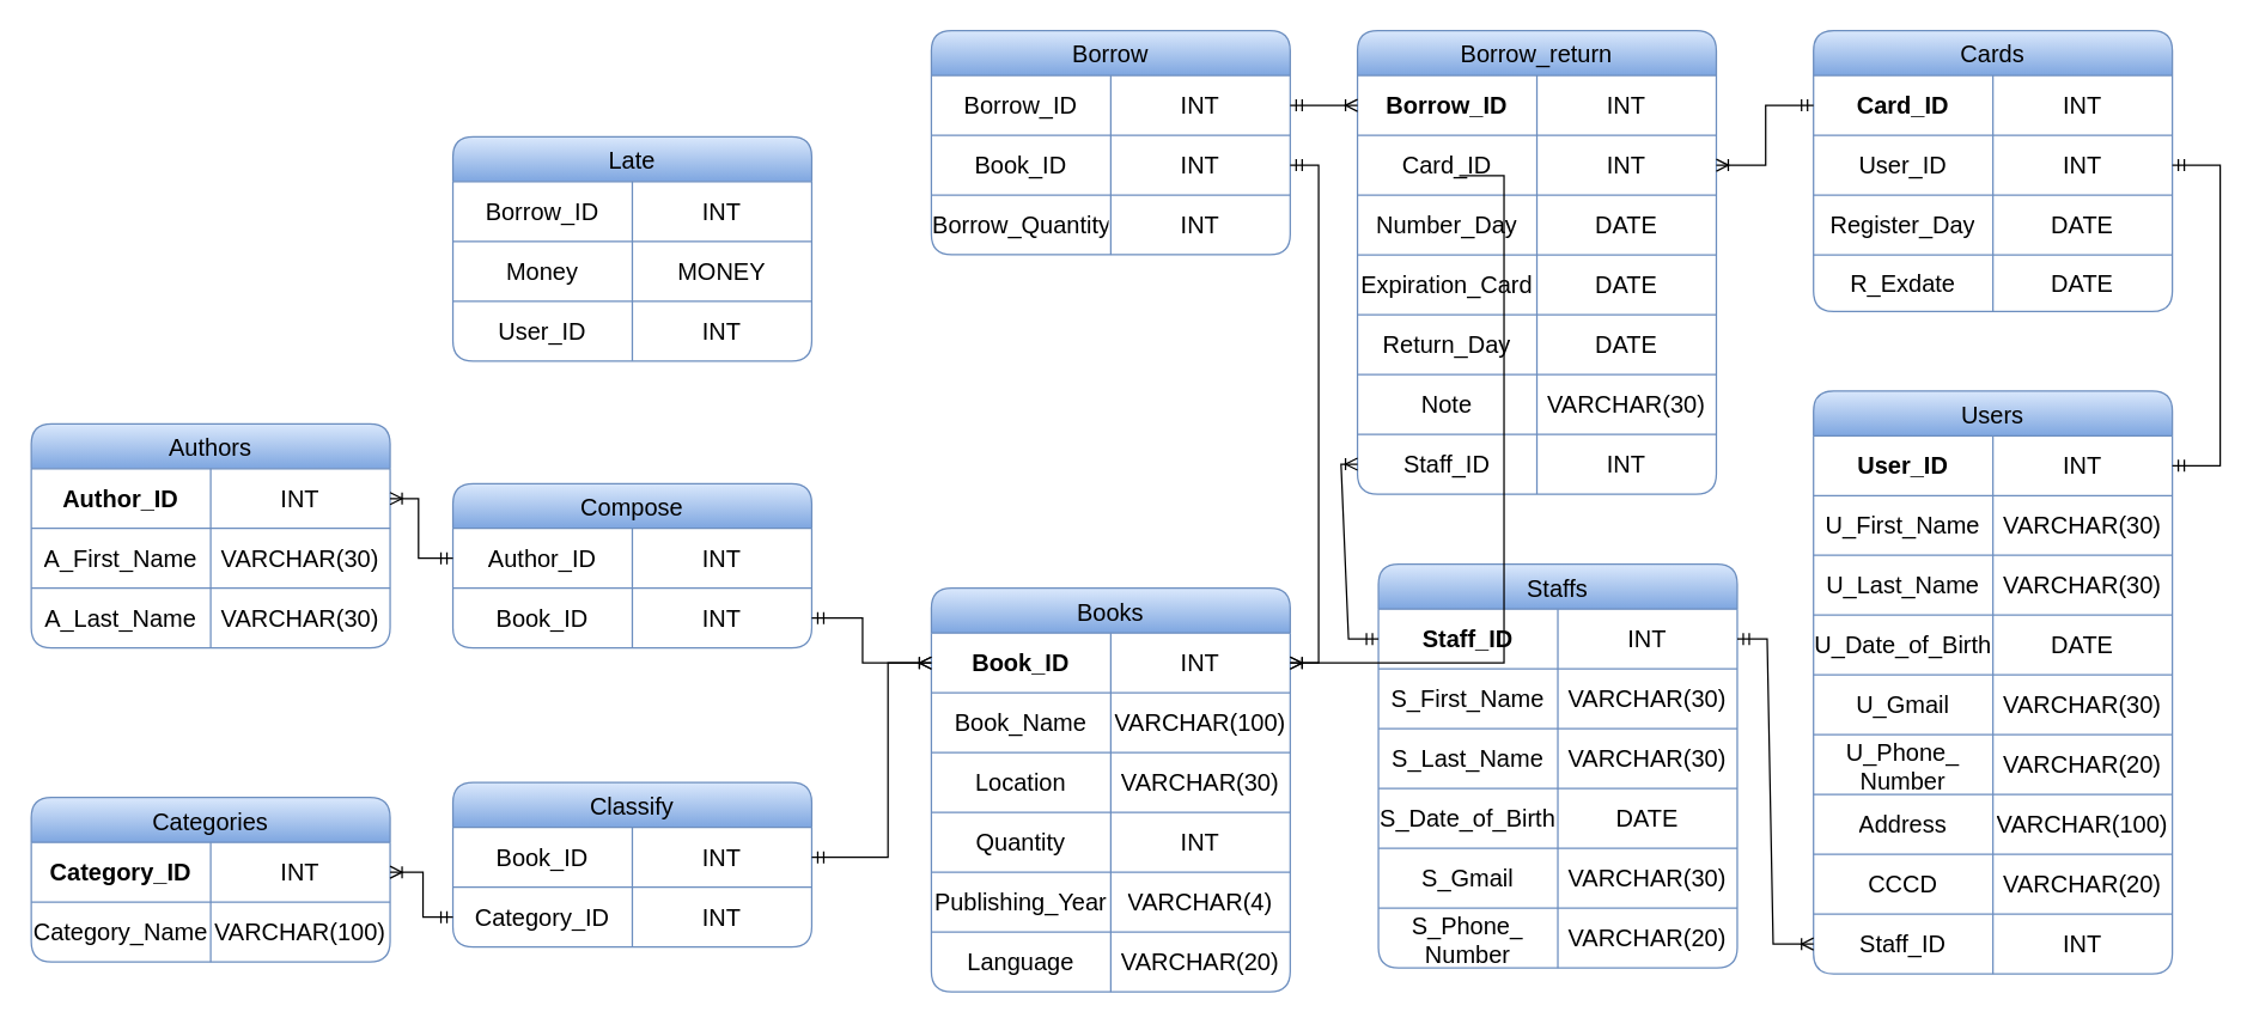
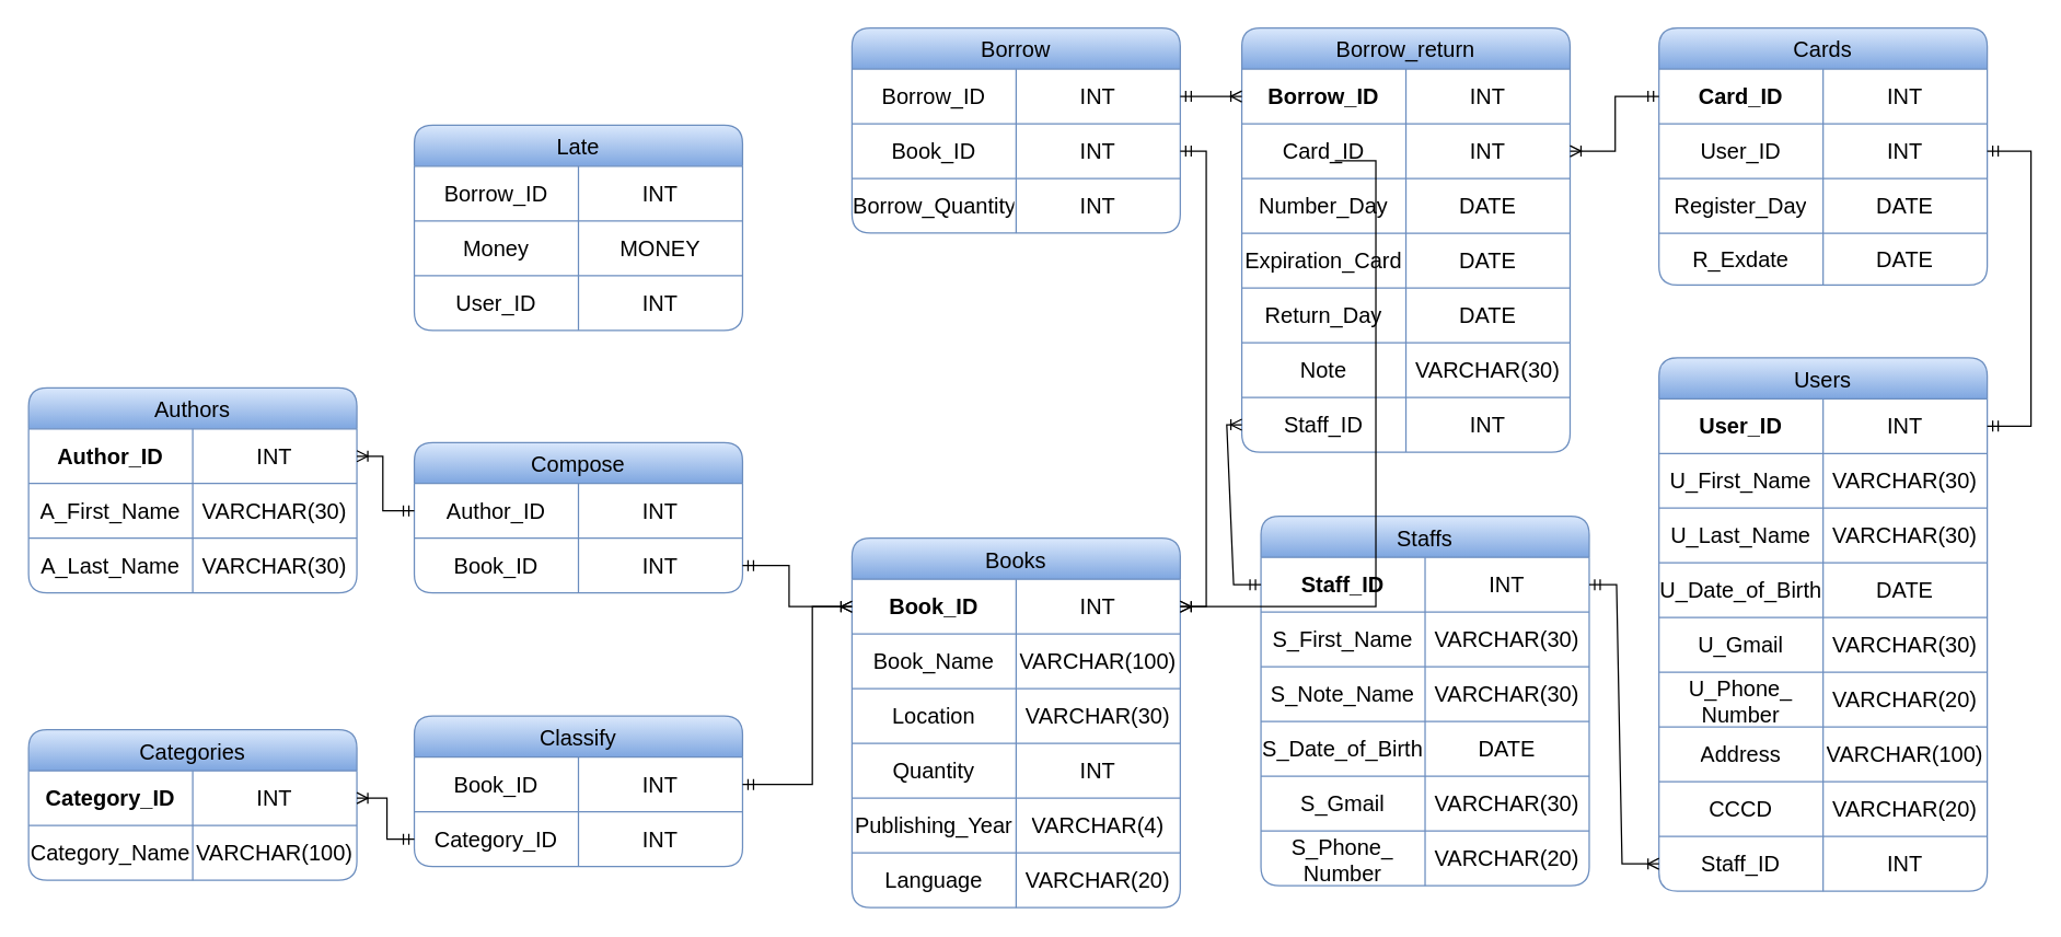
- <mxCell id="88" value="S_Last_Name" style="shape=partialRectangle;html=1;whiteSpace=wrap;connectable=0;strokeColor=inherit;overflow=hidden;fillColor=none;top=0;left=0;bottom=0;right=0;pointerEvents=1;fontSize=16;rounded=1;" parent="87" vertex="1"><mxGeometry width="120" height="40" as="geometry"><mxRectangle width="120" height="40" as="alternateBounds" /></mxGeometry></mxCell>
+ <mxCell id="88" value="S_Note_Name" style="shape=partialRectangle;html=1;whiteSpace=wrap;connectable=0;strokeColor=inherit;overflow=hidden;fillColor=none;top=0;left=0;bottom=0;right=0;pointerEvents=1;fontSize=16;rounded=1;" parent="87" vertex="1"><mxGeometry width="120" height="40" as="geometry"><mxRectangle width="120" height="40" as="alternateBounds" /></mxGeometry></mxCell>
